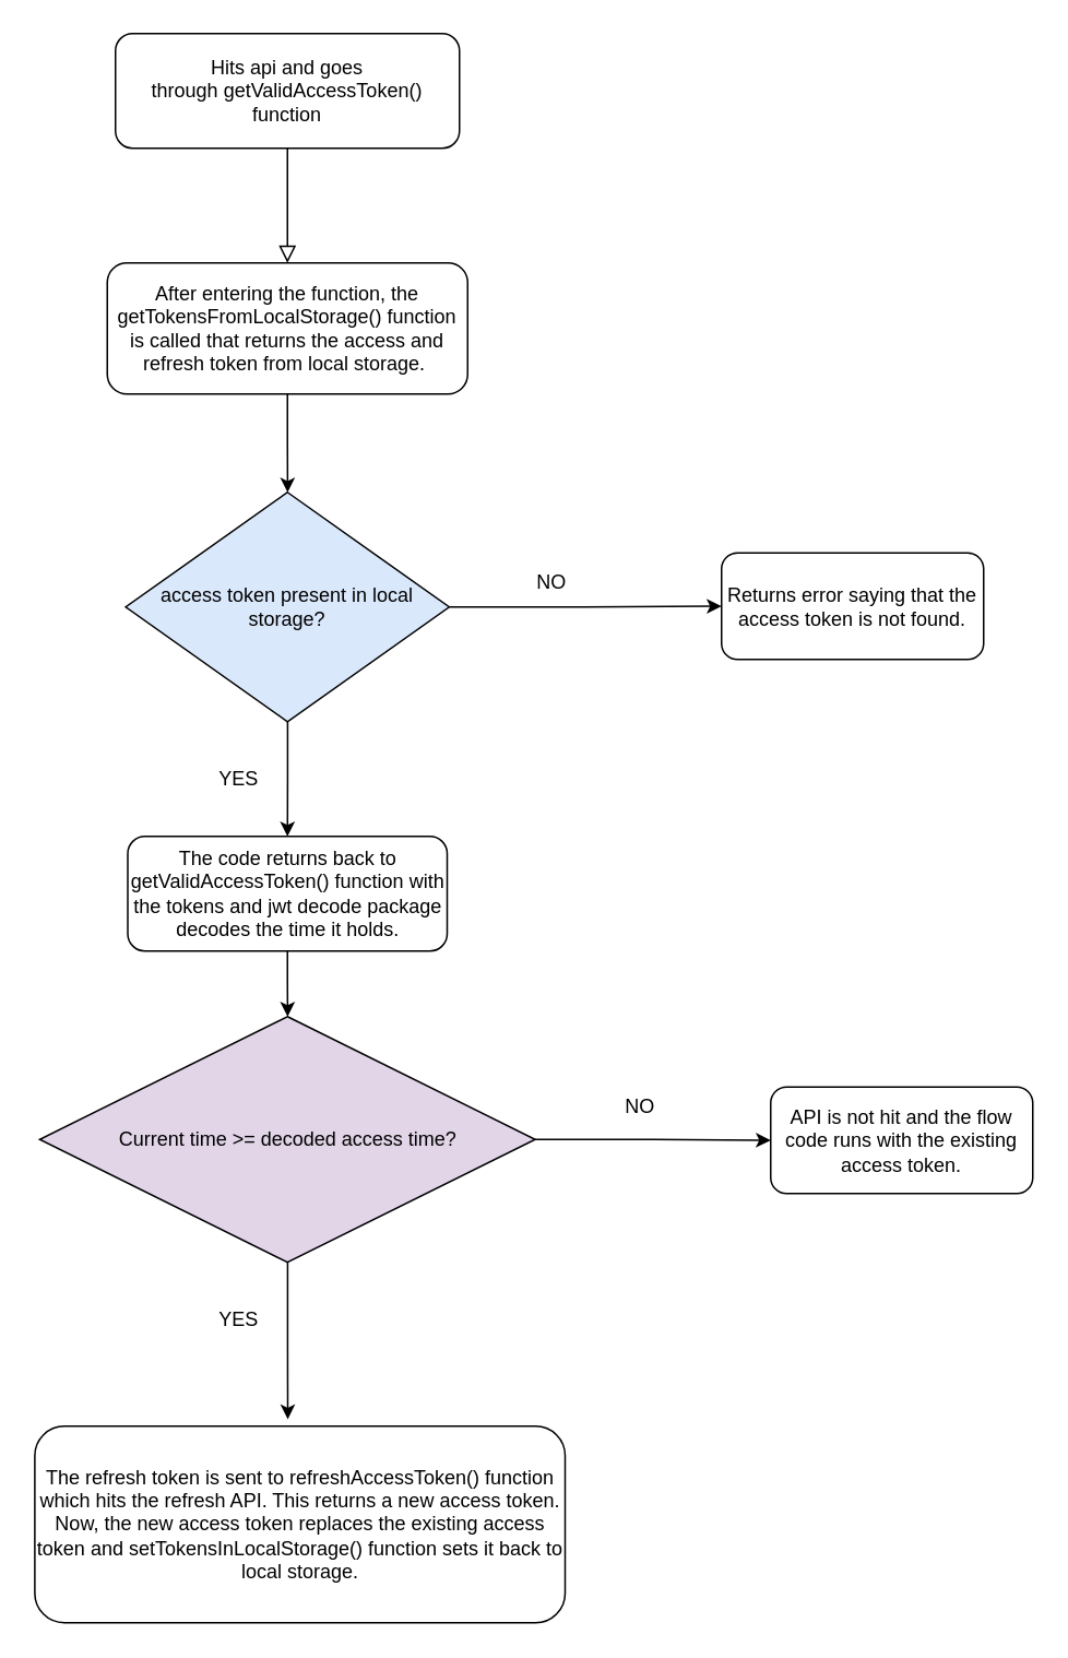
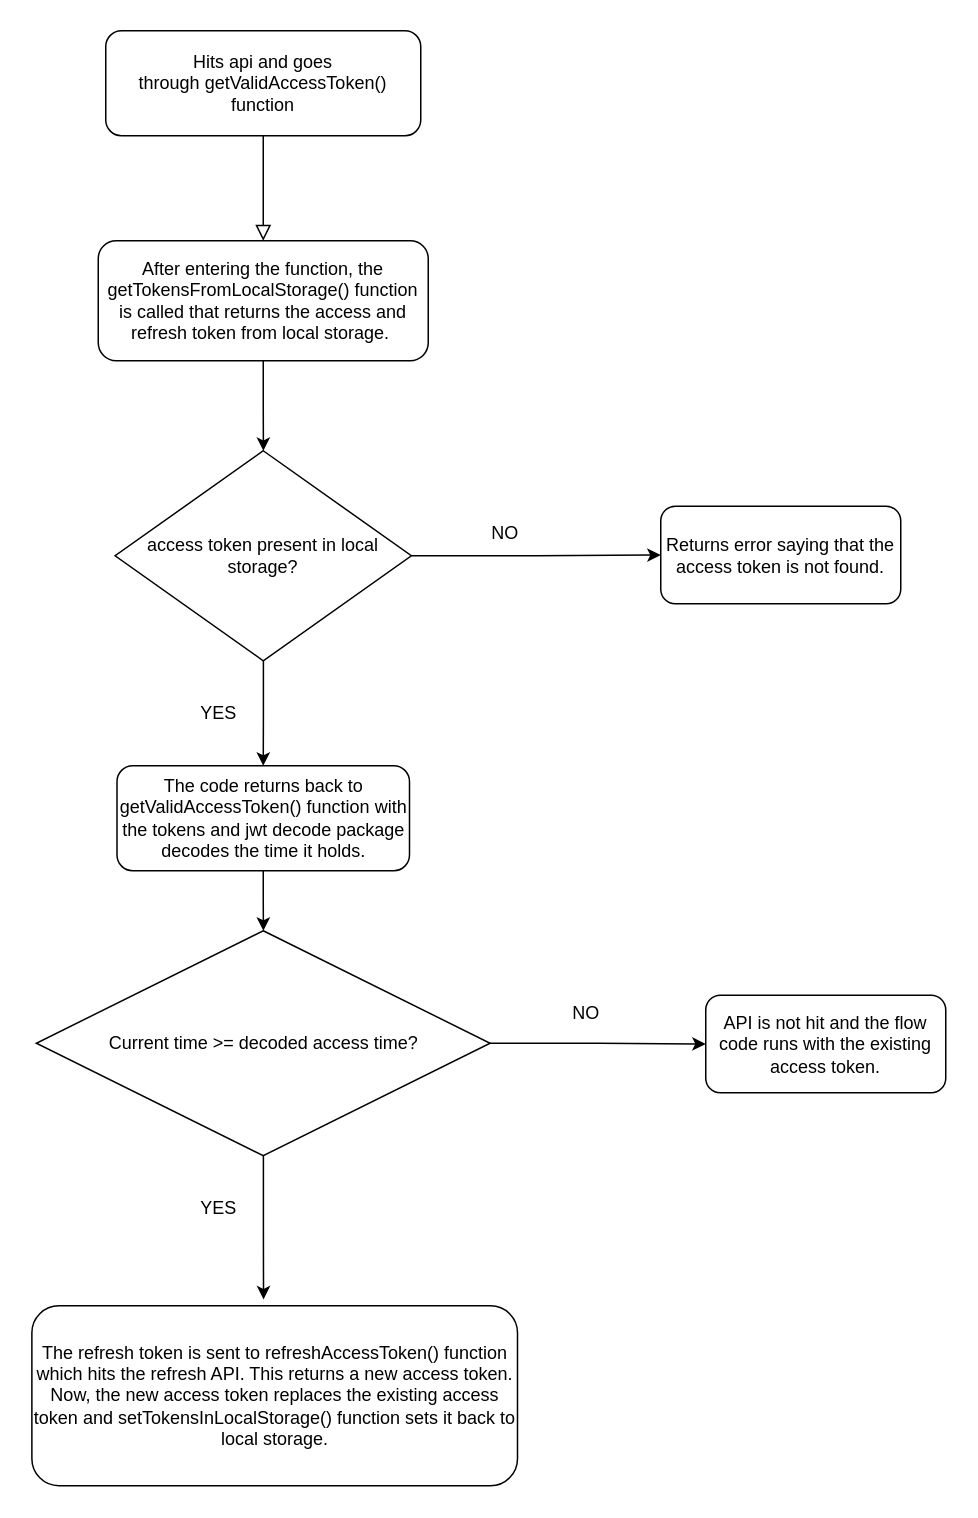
- <mxCell id="8" value="access token present in local storage?" style="rhombus;whiteSpace=wrap;html=1;fillColor=#dae8fc;" vertex="1" parent="1"><mxGeometry x="76.25" y="300" width="197.5" height="140" as="geometry" /></mxCell>
+ <mxCell id="8" value="access token present in local storage?" style="rhombus;whiteSpace=wrap;html=1;" vertex="1" parent="1"><mxGeometry x="76.25" y="300" width="197.5" height="140" as="geometry" /></mxCell>
- <mxCell id="15" value="Current time &amp;gt;= decoded access time?" style="rhombus;whiteSpace=wrap;html=1;fillColor=#e1d5e7;" vertex="1" parent="1"><mxGeometry x="23.75" y="620" width="302.5" height="150" as="geometry" /></mxCell>
+ <mxCell id="15" value="Current time &amp;gt;= decoded access time?" style="rhombus;whiteSpace=wrap;html=1;" vertex="1" parent="1"><mxGeometry x="23.75" y="620" width="302.5" height="150" as="geometry" /></mxCell>
